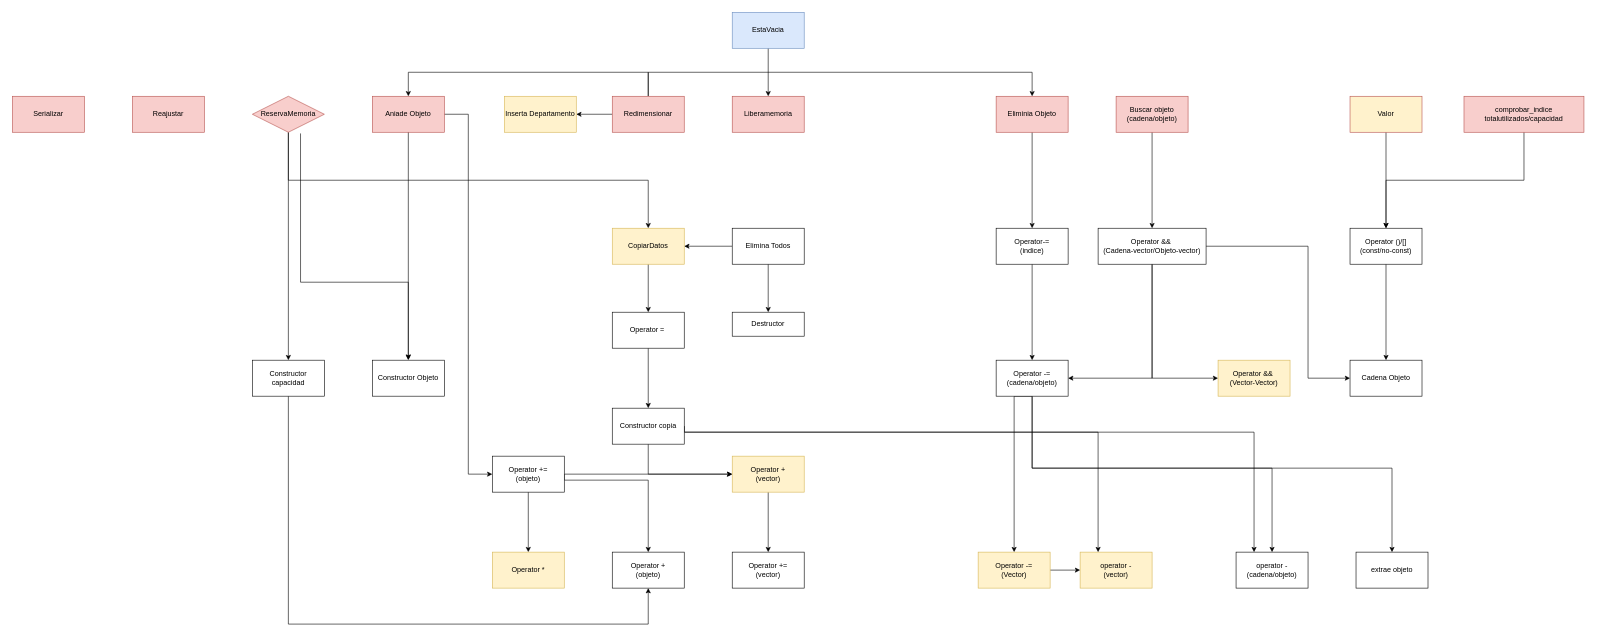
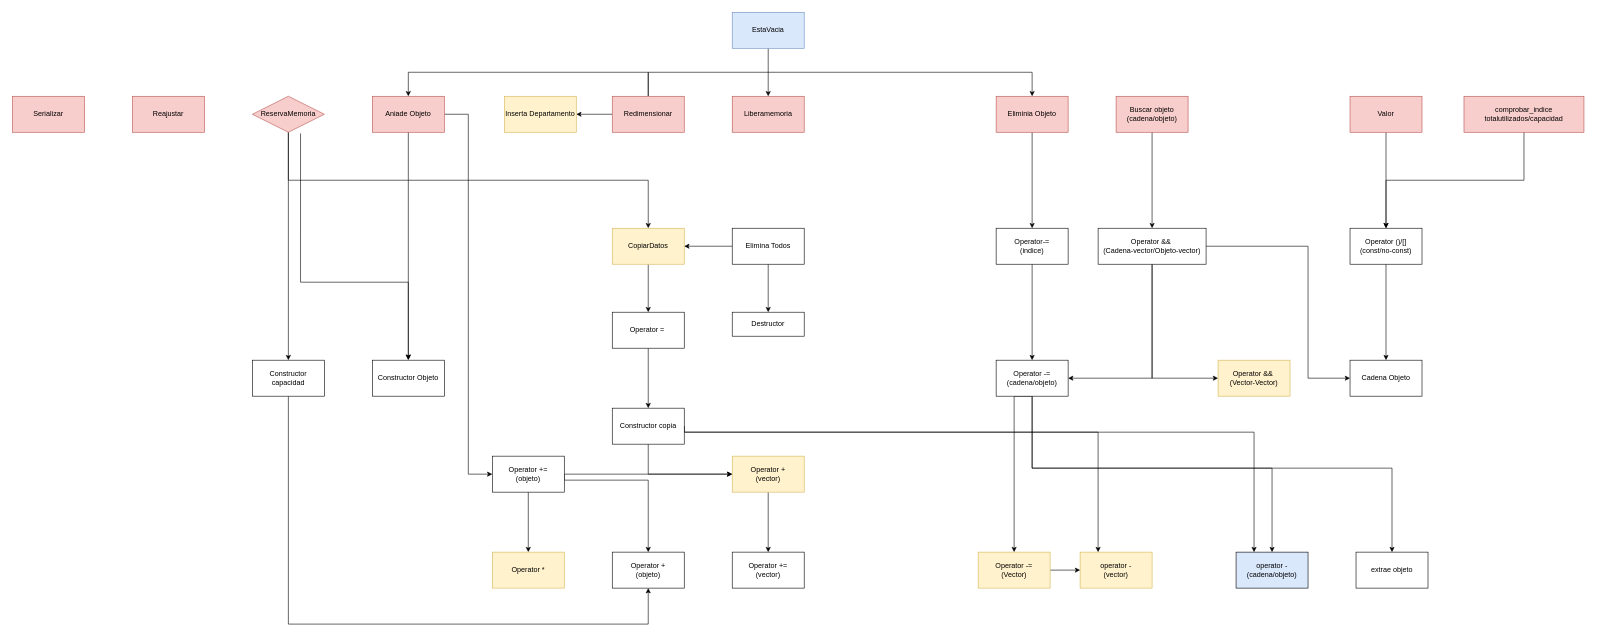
- <mxCell id="18" value="Valor" style="rounded=0;whiteSpace=wrap;html=1;fillColor=#fff2cc;strokeColor=#b85450;" parent="1" vertex="1"><mxGeometry x="2250" y="160" width="120" height="60" as="geometry" /></mxCell>
+ <mxCell id="18" value="Valor" style="rounded=0;whiteSpace=wrap;html=1;fillColor=#f8cecc;strokeColor=#b85450;" parent="1" vertex="1"><mxGeometry x="2250" y="160" width="120" height="60" as="geometry" /></mxCell>
- <mxCell id="66" value="operator -&lt;br&gt;(cadena/objeto)" style="rounded=0;whiteSpace=wrap;html=1;" parent="1" vertex="1"><mxGeometry x="2060" y="920" width="120" height="60" as="geometry" /></mxCell>
+ <mxCell id="66" value="operator -&lt;br&gt;(cadena/objeto)" style="rounded=0;whiteSpace=wrap;html=1;fillColor=#dae8fc;" parent="1" vertex="1"><mxGeometry x="2060" y="920" width="120" height="60" as="geometry" /></mxCell>
